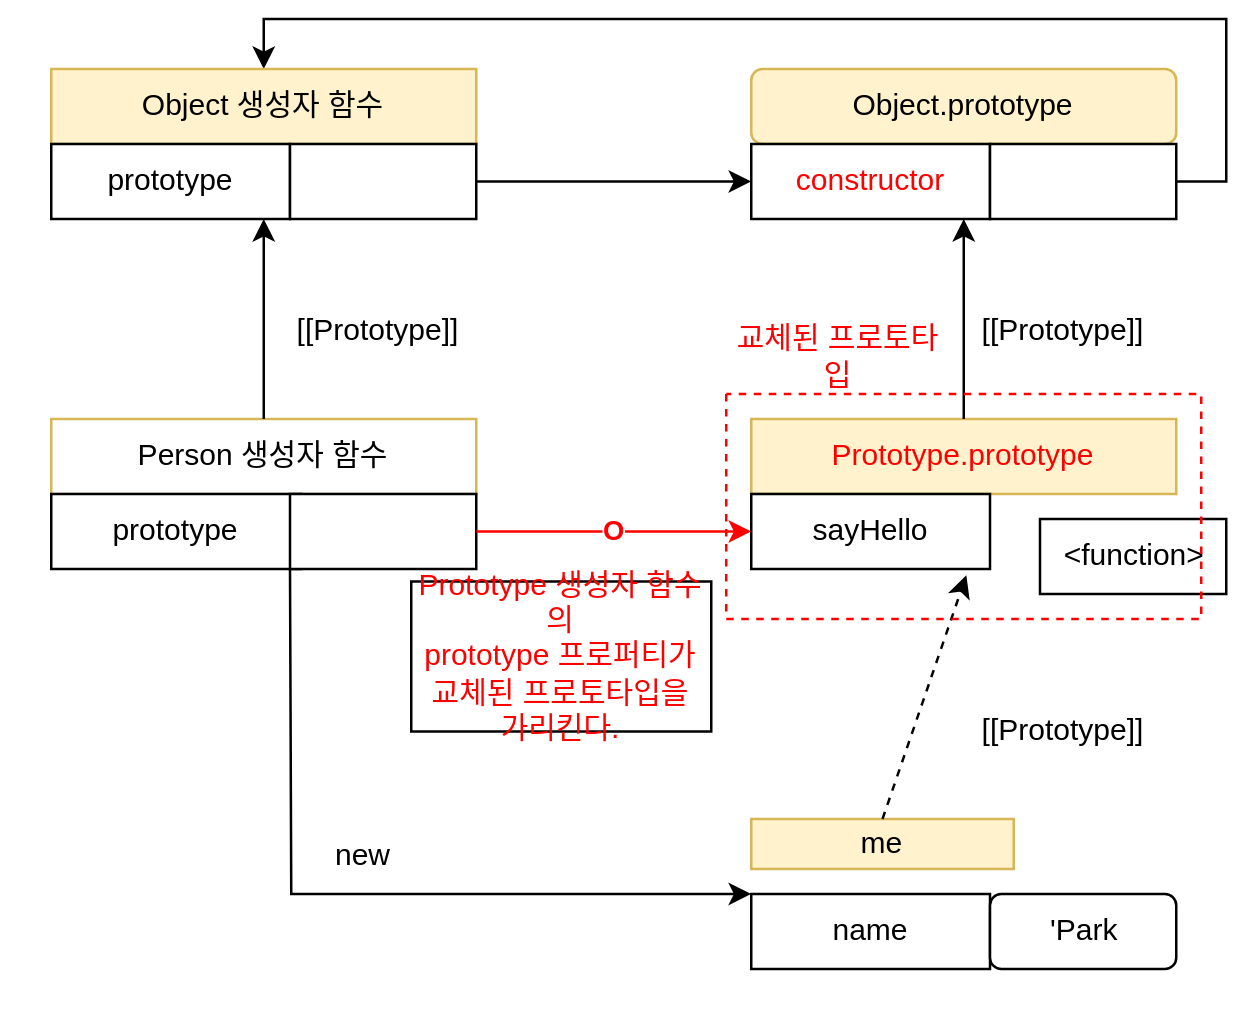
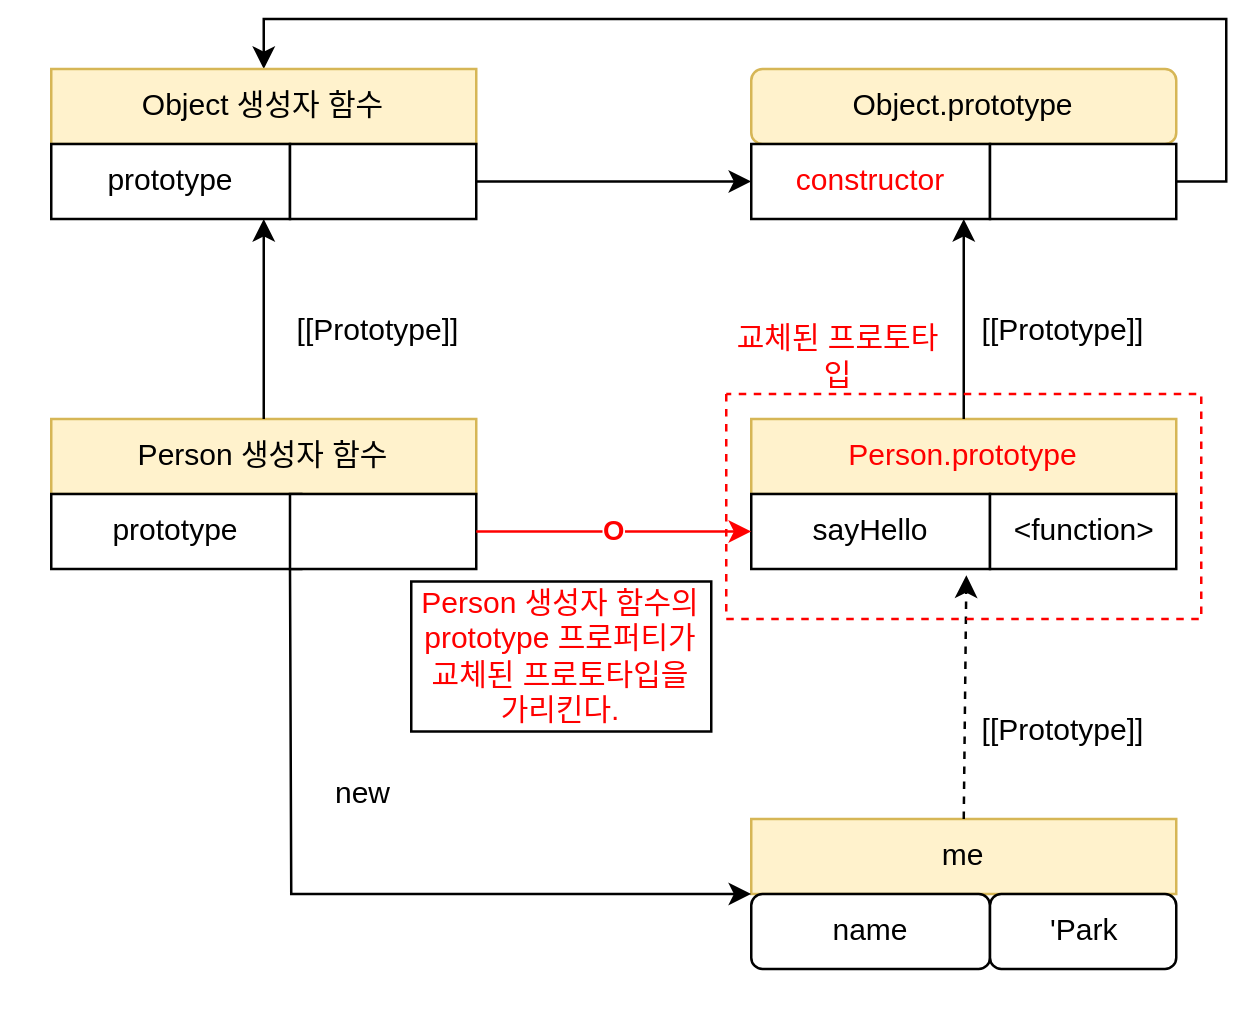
- <mxCell id="2" value="Person 생성자 함수" style="rounded=0;whiteSpace=wrap;html=1;fillColor=#ffffff;strokeColor=#d6b656;" parent="1" vertex="1"><mxGeometry x="20" y="160" width="170" height="30" as="geometry" /></mxCell>
+ <mxCell id="2" value="Person 생성자 함수" style="rounded=0;whiteSpace=wrap;html=1;fillColor=#fff2cc;strokeColor=#d6b656;" parent="1" vertex="1"><mxGeometry x="20" y="160" width="170" height="30" as="geometry" /></mxCell>
- <mxCell id="5" value="&lt;font color=&quot;#ff0000&quot;&gt;Prototype.prototype&lt;/font&gt;" style="rounded=0;whiteSpace=wrap;html=1;fillColor=#fff2cc;strokeColor=#d6b656;" parent="1" vertex="1"><mxGeometry x="300" y="160" width="170" height="30" as="geometry" /></mxCell>
+ <mxCell id="5" value="&lt;font color=&quot;#ff0000&quot;&gt;Person.prototype&lt;/font&gt;" style="rounded=0;whiteSpace=wrap;html=1;fillColor=#fff2cc;strokeColor=#d6b656;" parent="1" vertex="1"><mxGeometry x="300" y="160" width="170" height="30" as="geometry" /></mxCell>
- <mxCell id="10" value="&amp;lt;function&amp;gt;" style="rounded=0;whiteSpace=wrap;html=1;" parent="1" vertex="1"><mxGeometry x="415.5" y="200" width="74.5" height="30" as="geometry" /></mxCell>
+ <mxCell id="10" value="&amp;lt;function&amp;gt;" style="rounded=0;whiteSpace=wrap;html=1;" parent="1" vertex="1"><mxGeometry x="395.5" y="190" width="74.5" height="30" as="geometry" /></mxCell>
- <mxCell id="30" value="Prototype 생성자 함수의&lt;br&gt;prototype 프로퍼티가&lt;br&gt;교체된 프로토타입을&lt;br&gt;가리킨다." style="rounded=0;whiteSpace=wrap;html=1;fontColor=#FF0000;" parent="1" vertex="1"><mxGeometry x="164" y="225" width="120" height="60" as="geometry" /></mxCell>
+ <mxCell id="30" value="Person 생성자 함수의&lt;br&gt;prototype 프로퍼티가&lt;br&gt;교체된 프로토타입을&lt;br&gt;가리킨다." style="rounded=0;whiteSpace=wrap;html=1;fontColor=#FF0000;" parent="1" vertex="1"><mxGeometry x="164" y="225" width="120" height="60" as="geometry" /></mxCell>
- <mxCell id="6" value="me" style="rounded=0;whiteSpace=wrap;html=1;fillColor=#fff2cc;strokeColor=#d6b656;" parent="1" vertex="1"><mxGeometry x="300" y="320" width="105" height="20" as="geometry" /></mxCell>
+ <mxCell id="6" value="me" style="rounded=0;whiteSpace=wrap;html=1;fillColor=#fff2cc;strokeColor=#d6b656;" parent="1" vertex="1"><mxGeometry x="300" y="320" width="170" height="30" as="geometry" /></mxCell>
- <mxCell id="29" value="new" style="text;html=1;strokeColor=none;fillColor=none;align=center;verticalAlign=middle;whiteSpace=wrap;rounded=0;" parent="1" vertex="1"><mxGeometry x="110" y="320" width="70" height="30" as="geometry" /></mxCell>
+ <mxCell id="29" value="new" style="text;html=1;strokeColor=none;fillColor=none;align=center;verticalAlign=middle;whiteSpace=wrap;rounded=0;" parent="1" vertex="1"><mxGeometry x="110" y="295" width="70" height="30" as="geometry" /></mxCell>
- <mxCell id="7" value="name" style="rounded=0;whiteSpace=wrap;html=1;" parent="1" vertex="1"><mxGeometry x="300" y="350" width="95.5" height="30" as="geometry" /></mxCell>
+ <mxCell id="7" value="name" style="whiteSpace=wrap;html=1;rounded=1;" parent="1" vertex="1"><mxGeometry x="300" y="350" width="95.5" height="30" as="geometry" /></mxCell>
